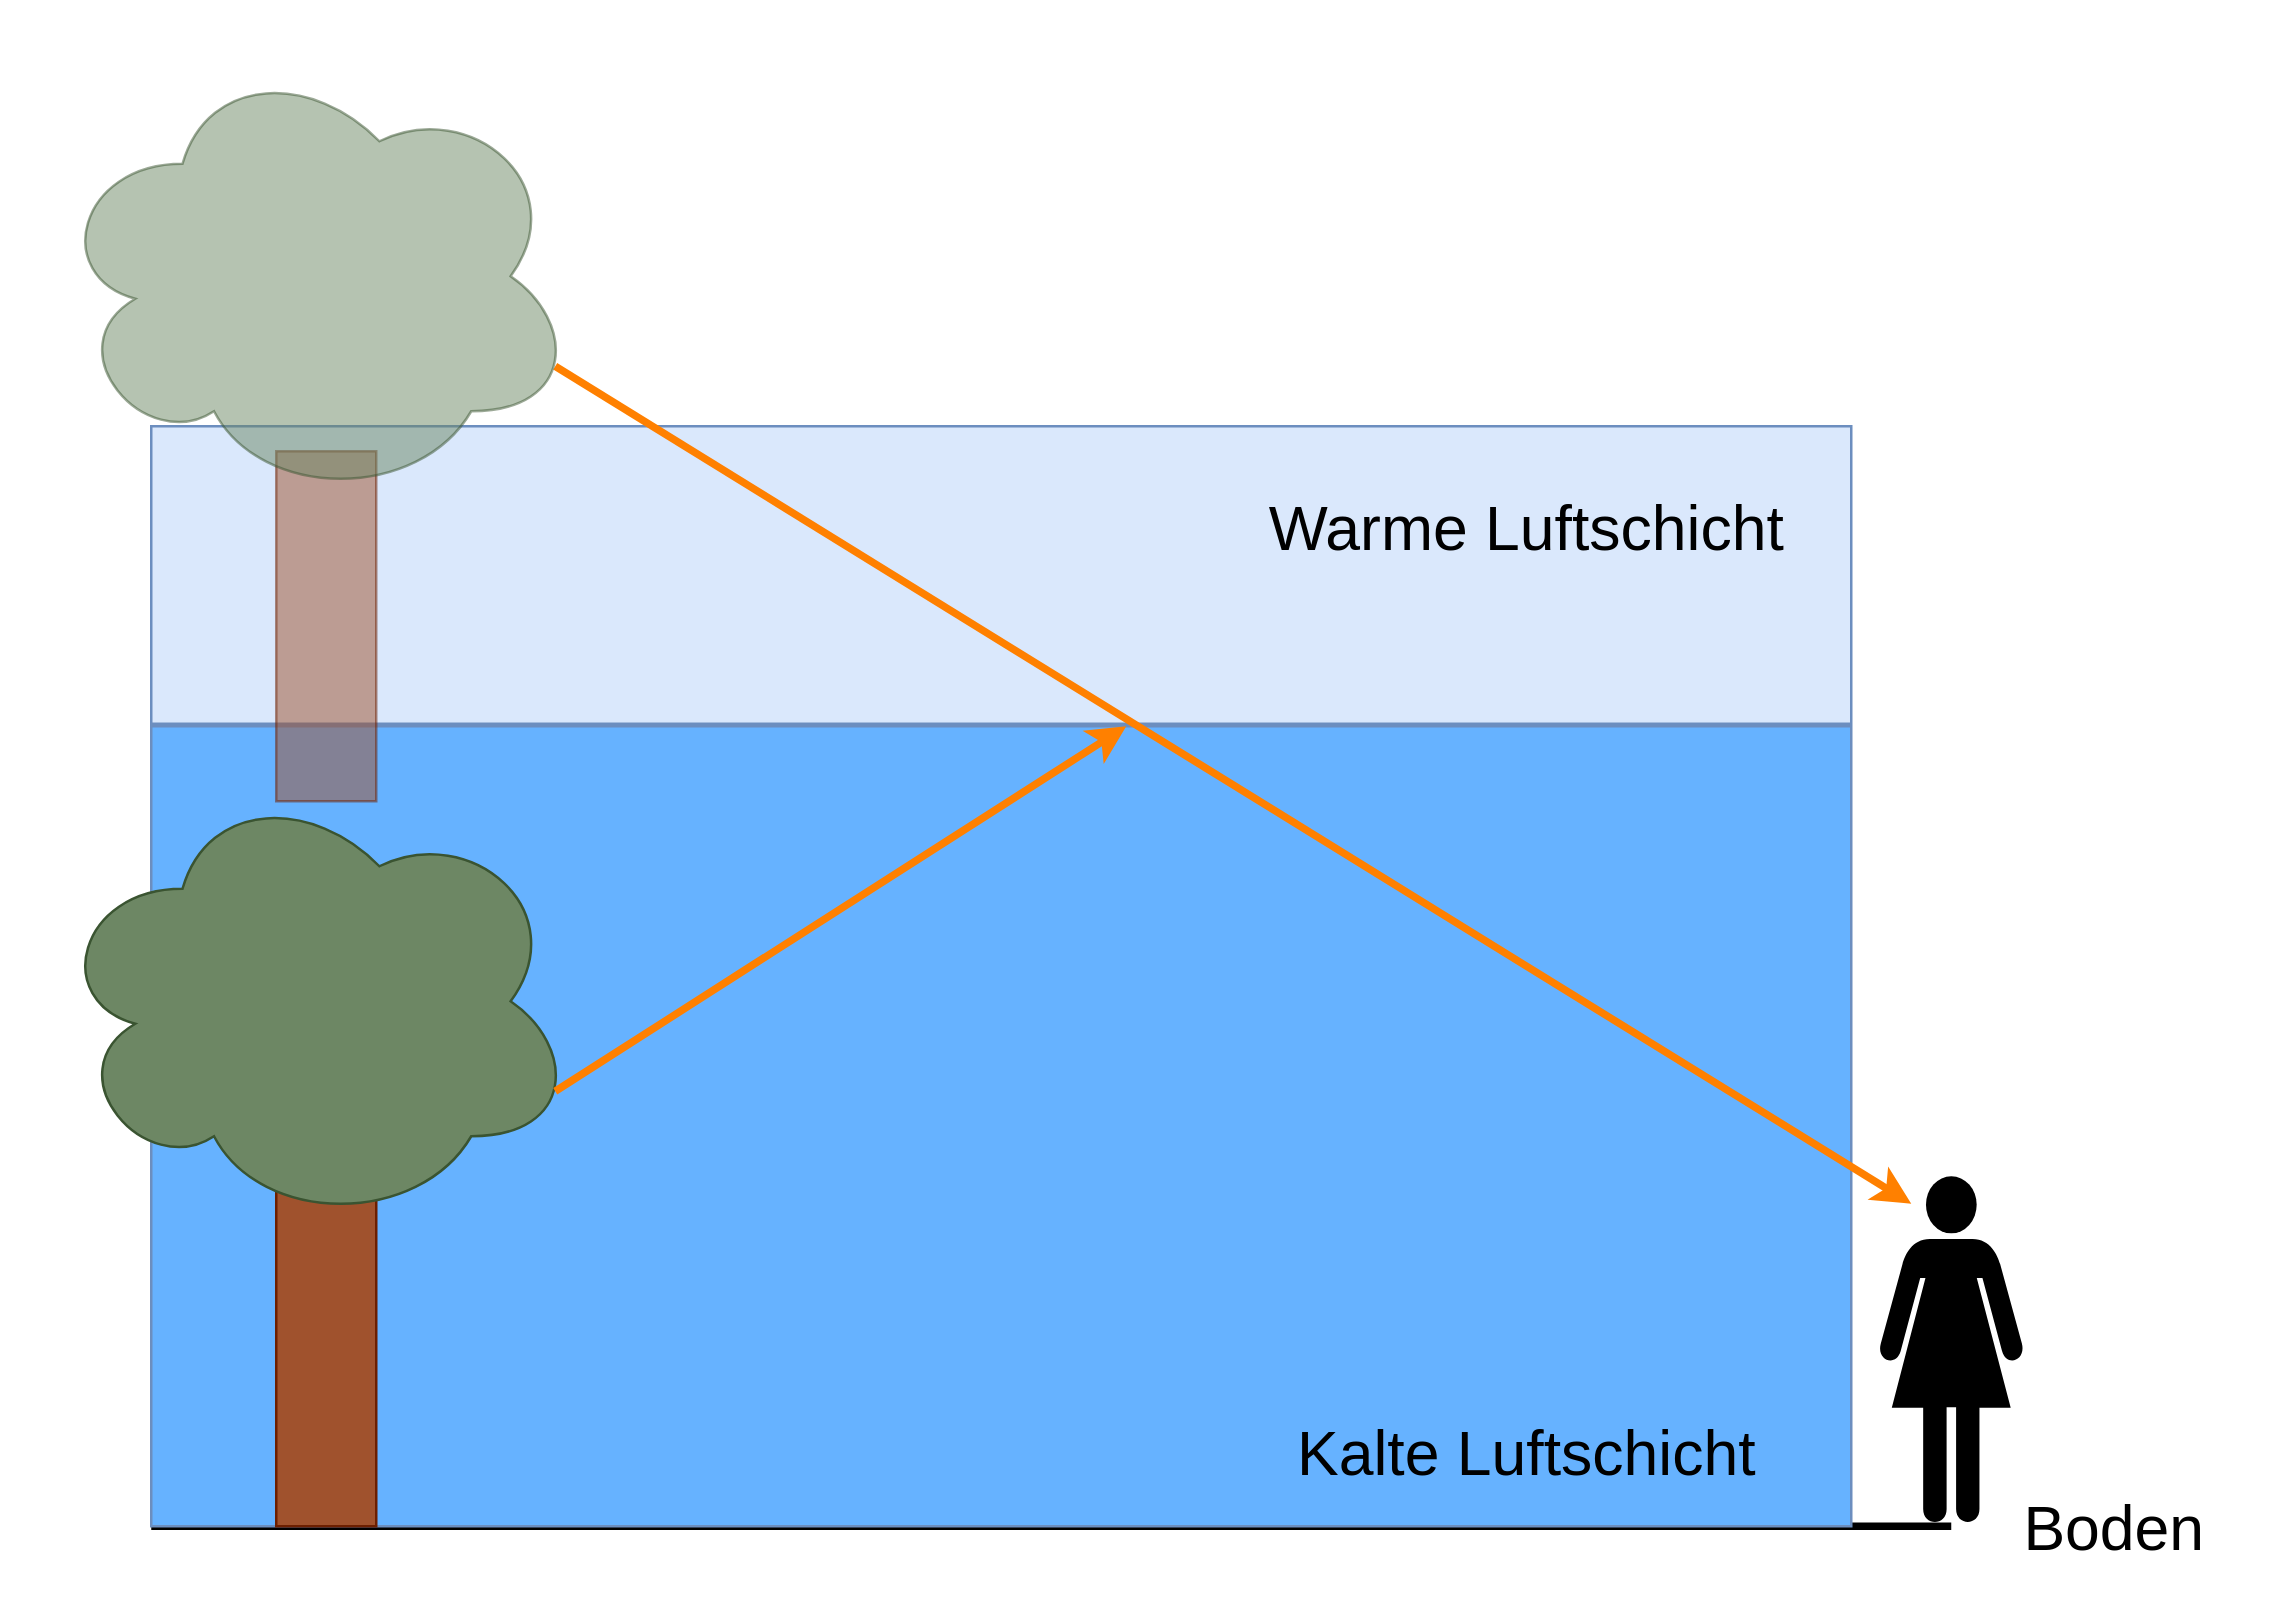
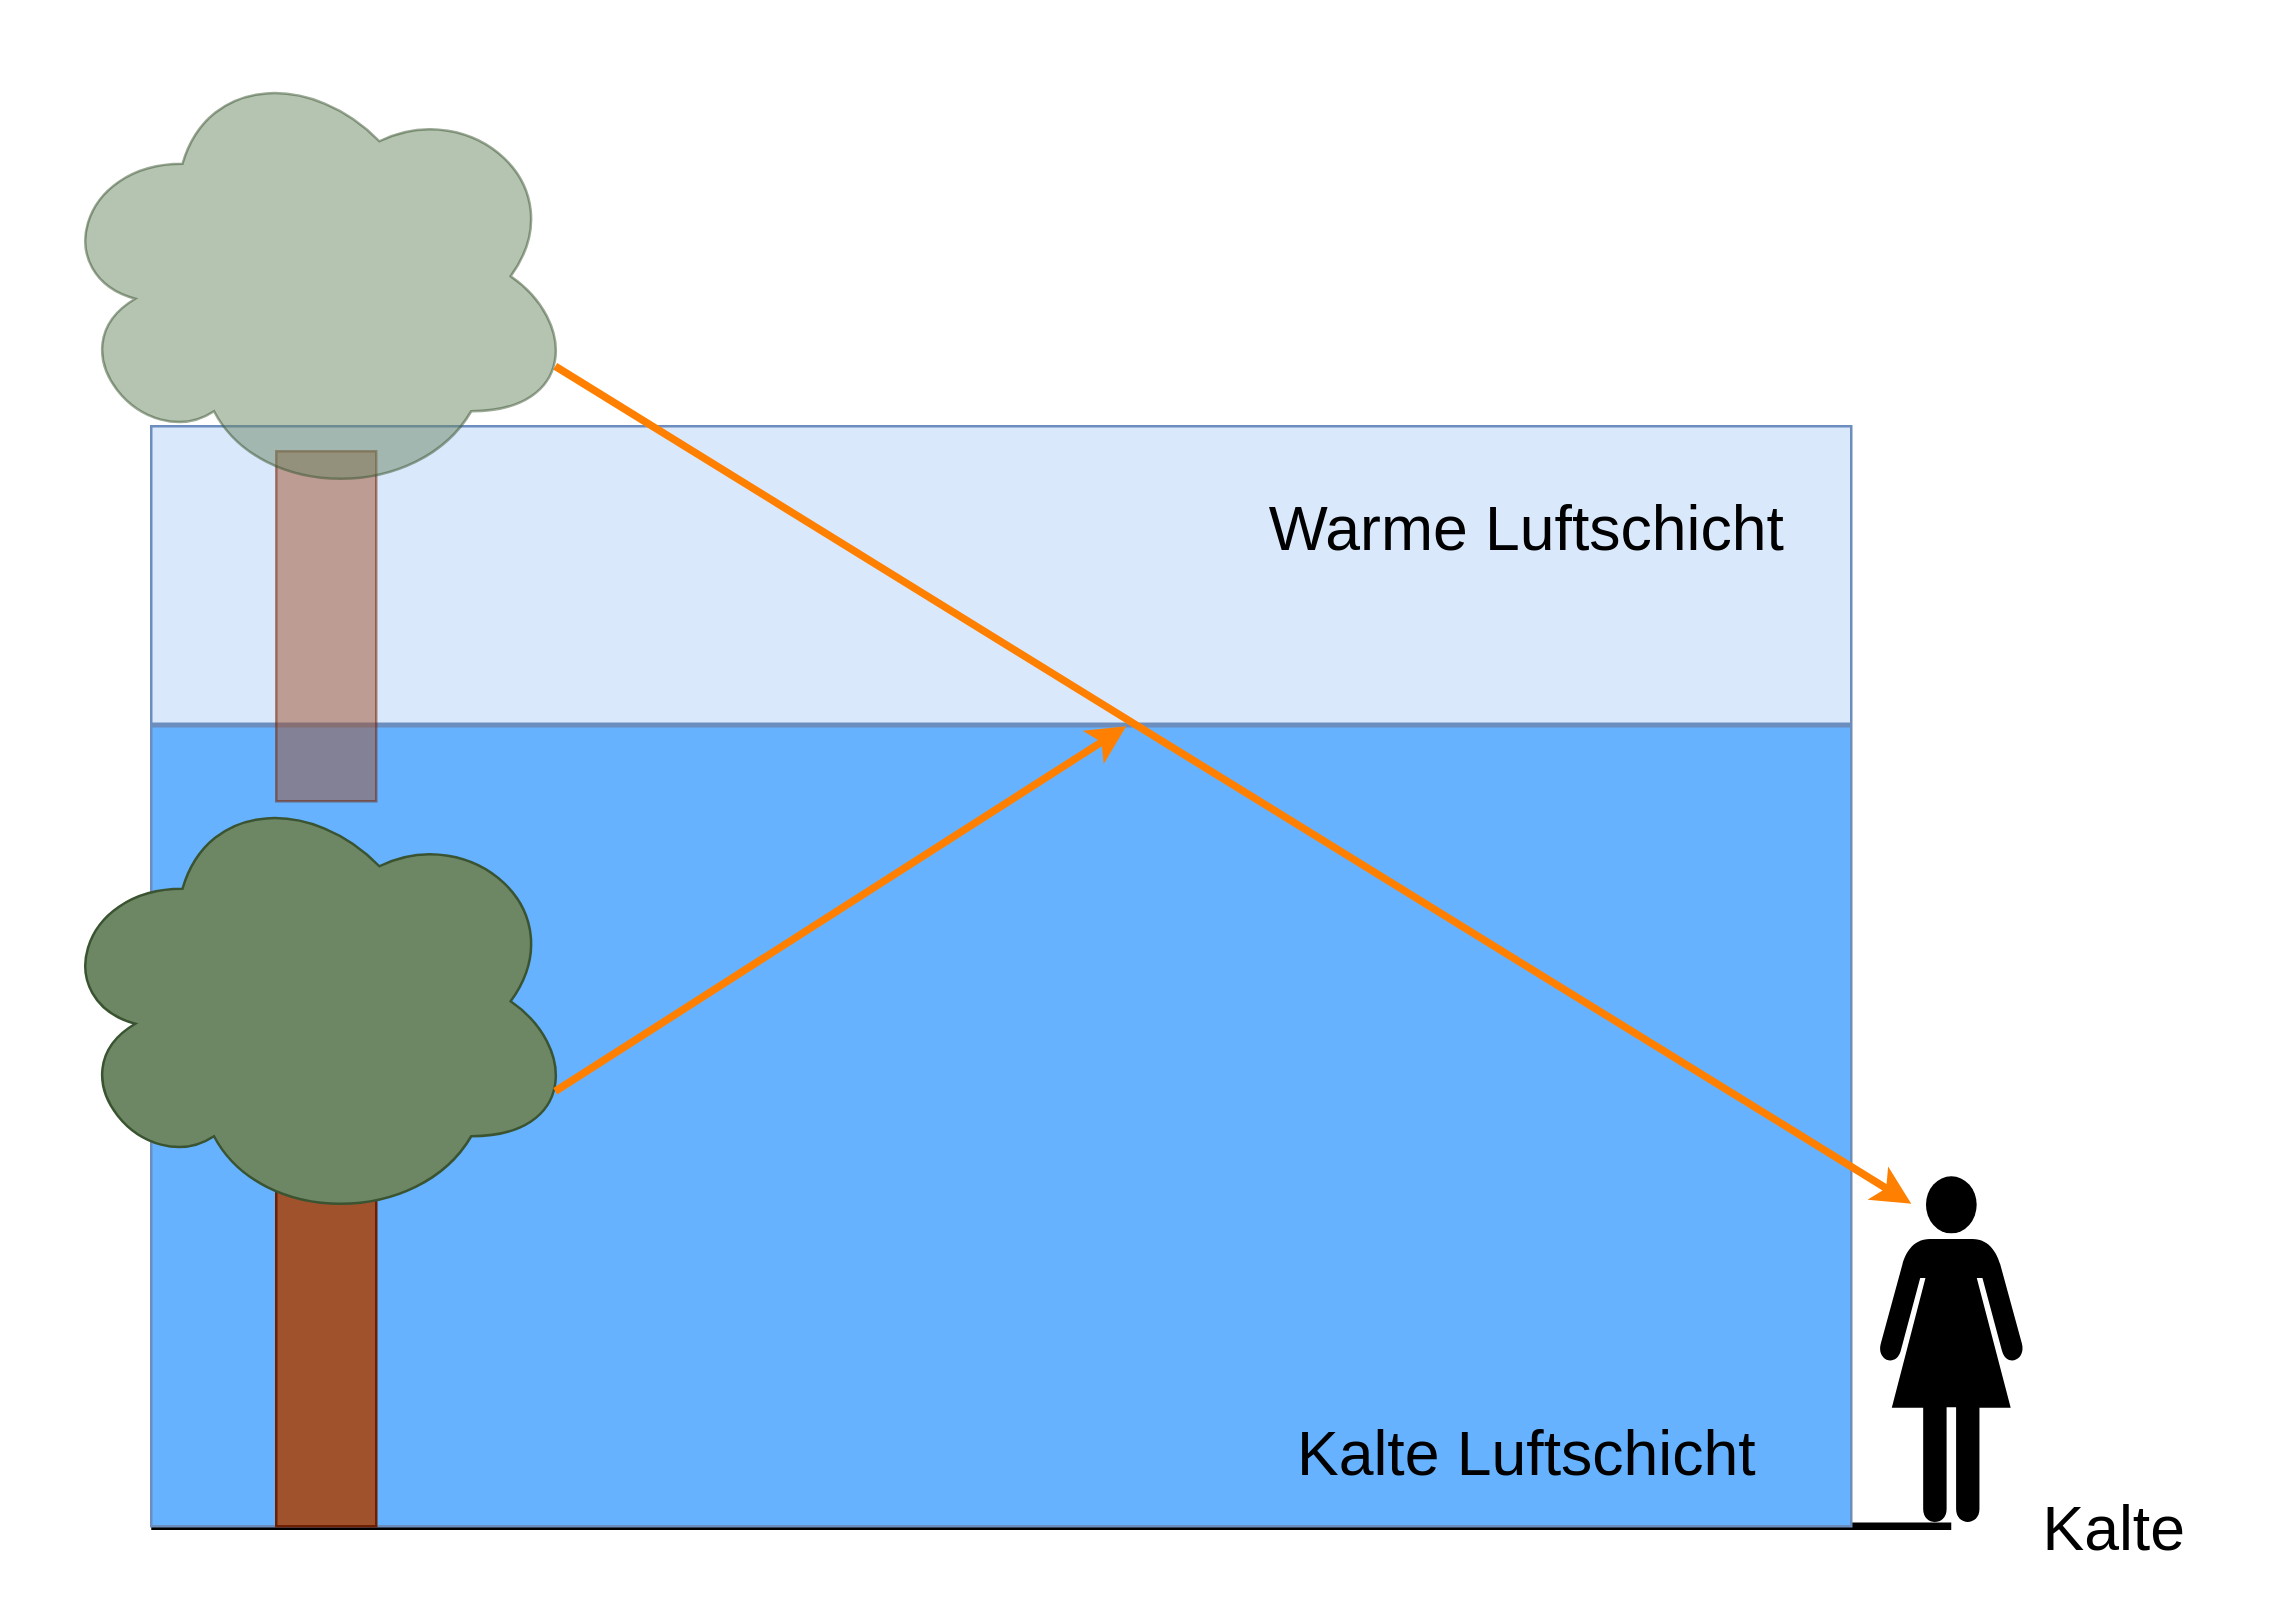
- <mxCell id="3" value="&lt;font style=&quot;font-size: 25px&quot;&gt;Boden&lt;/font&gt;" style="text;html=1;resizable=0;autosize=1;align=center;verticalAlign=middle;points=[];fillColor=none;strokeColor=none;rounded=0;" vertex="1" parent="1"><mxGeometry x="800" y="600" width="90" height="20" as="geometry" /></mxCell>
+ <mxCell id="3" value="&lt;font style=&quot;font-size: 25px&quot;&gt;Kalte&lt;/font&gt;" style="text;html=1;resizable=0;autosize=1;align=center;verticalAlign=middle;points=[];fillColor=none;strokeColor=none;rounded=0;" vertex="1" parent="1"><mxGeometry x="800" y="600" width="90" height="20" as="geometry" /></mxCell>
